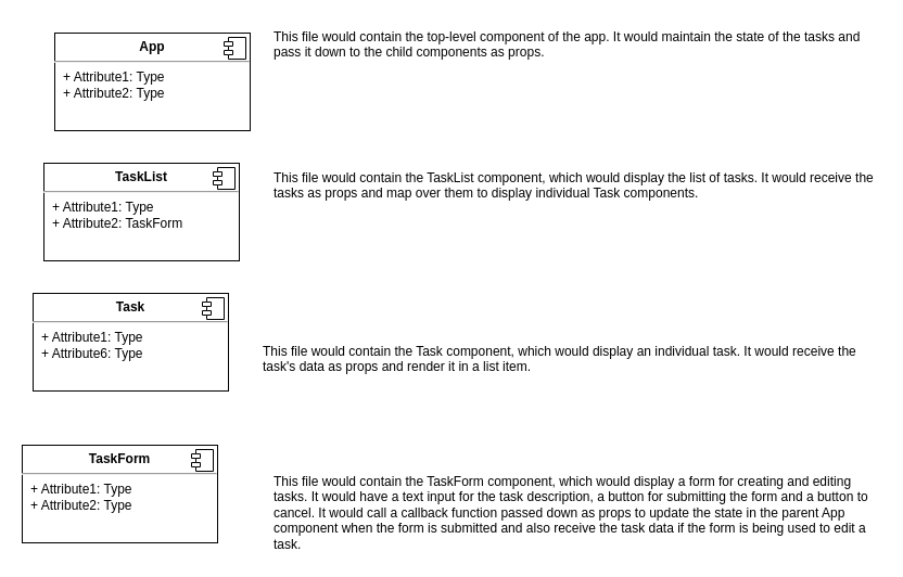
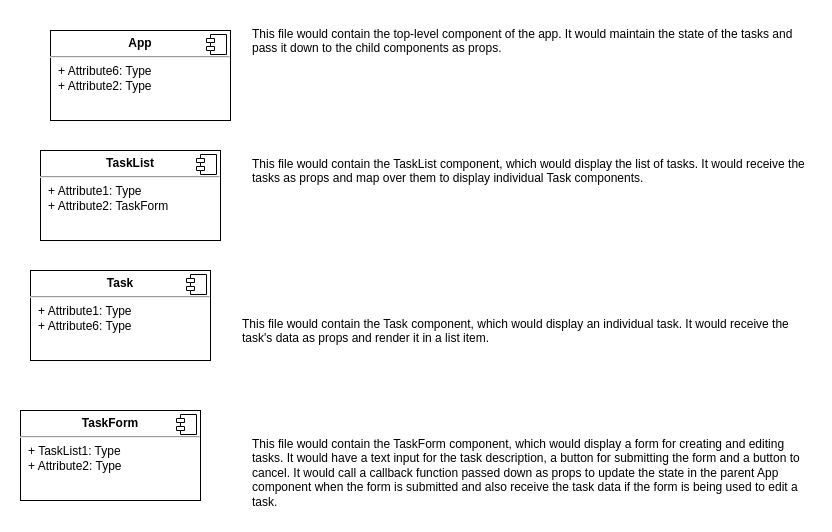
- <mxCell id="2" value="&lt;p style=&quot;margin:0px;margin-top:6px;text-align:center;&quot;&gt;&lt;b&gt;App&lt;/b&gt;&lt;/p&gt;&lt;hr&gt;&lt;p style=&quot;margin:0px;margin-left:8px;&quot;&gt;+ Attribute1: Type&lt;br&gt;+ Attribute2: Type&lt;/p&gt;" style="align=left;overflow=fill;html=1;dropTarget=0;" vertex="1" parent="1"><mxGeometry x="50" y="30" width="180" height="90" as="geometry" /></mxCell>
+ <mxCell id="2" value="&lt;p style=&quot;margin:0px;margin-top:6px;text-align:center;&quot;&gt;&lt;b&gt;App&lt;/b&gt;&lt;/p&gt;&lt;hr&gt;&lt;p style=&quot;margin:0px;margin-left:8px;&quot;&gt;+ Attribute6: Type&lt;br&gt;+ Attribute2: Type&lt;/p&gt;" style="align=left;overflow=fill;html=1;dropTarget=0;" vertex="1" parent="1"><mxGeometry x="50" y="30" width="180" height="90" as="geometry" /></mxCell>
- <mxCell id="11" value="&lt;p style=&quot;margin:0px;margin-top:6px;text-align:center;&quot;&gt;&lt;b&gt;TaskForm&lt;/b&gt;&lt;/p&gt;&lt;hr&gt;&lt;p style=&quot;margin:0px;margin-left:8px;&quot;&gt;+ Attribute1: Type&lt;br&gt;+ Attribute2: Type&lt;/p&gt;" style="align=left;overflow=fill;html=1;dropTarget=0;" vertex="1" parent="1"><mxGeometry x="20" y="410" width="180" height="90" as="geometry" /></mxCell>
+ <mxCell id="11" value="&lt;p style=&quot;margin:0px;margin-top:6px;text-align:center;&quot;&gt;&lt;b&gt;TaskForm&lt;/b&gt;&lt;/p&gt;&lt;hr&gt;&lt;p style=&quot;margin:0px;margin-left:8px;&quot;&gt;+ TaskList1: Type&lt;br&gt;+ Attribute2: Type&lt;/p&gt;" style="align=left;overflow=fill;html=1;dropTarget=0;" vertex="1" parent="1"><mxGeometry x="20" y="410" width="180" height="90" as="geometry" /></mxCell>
